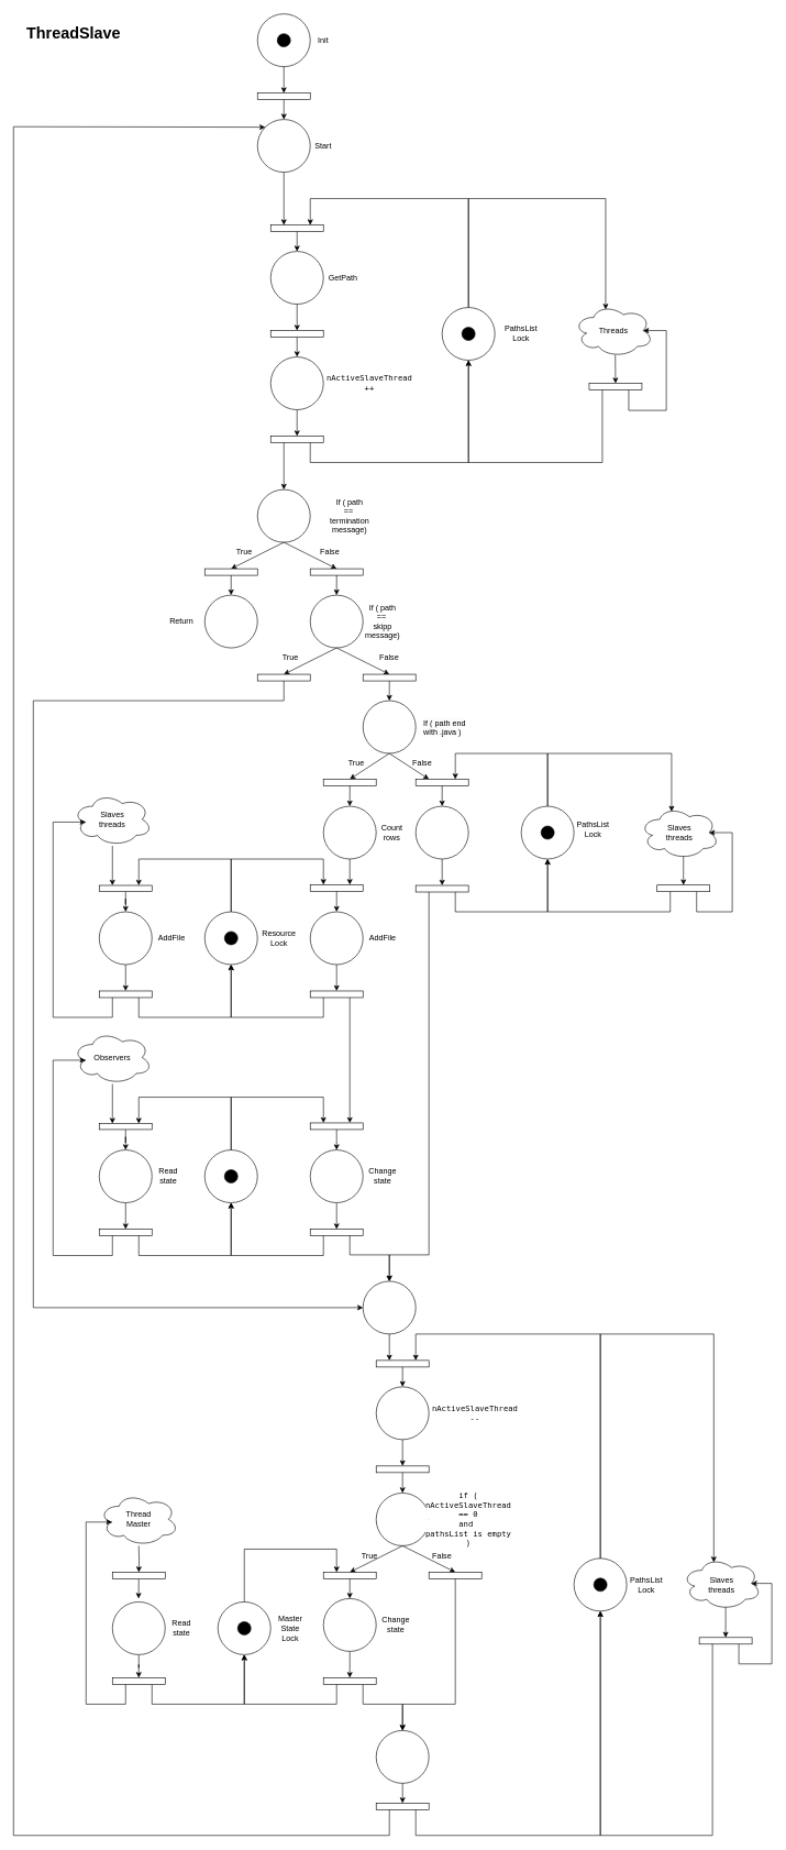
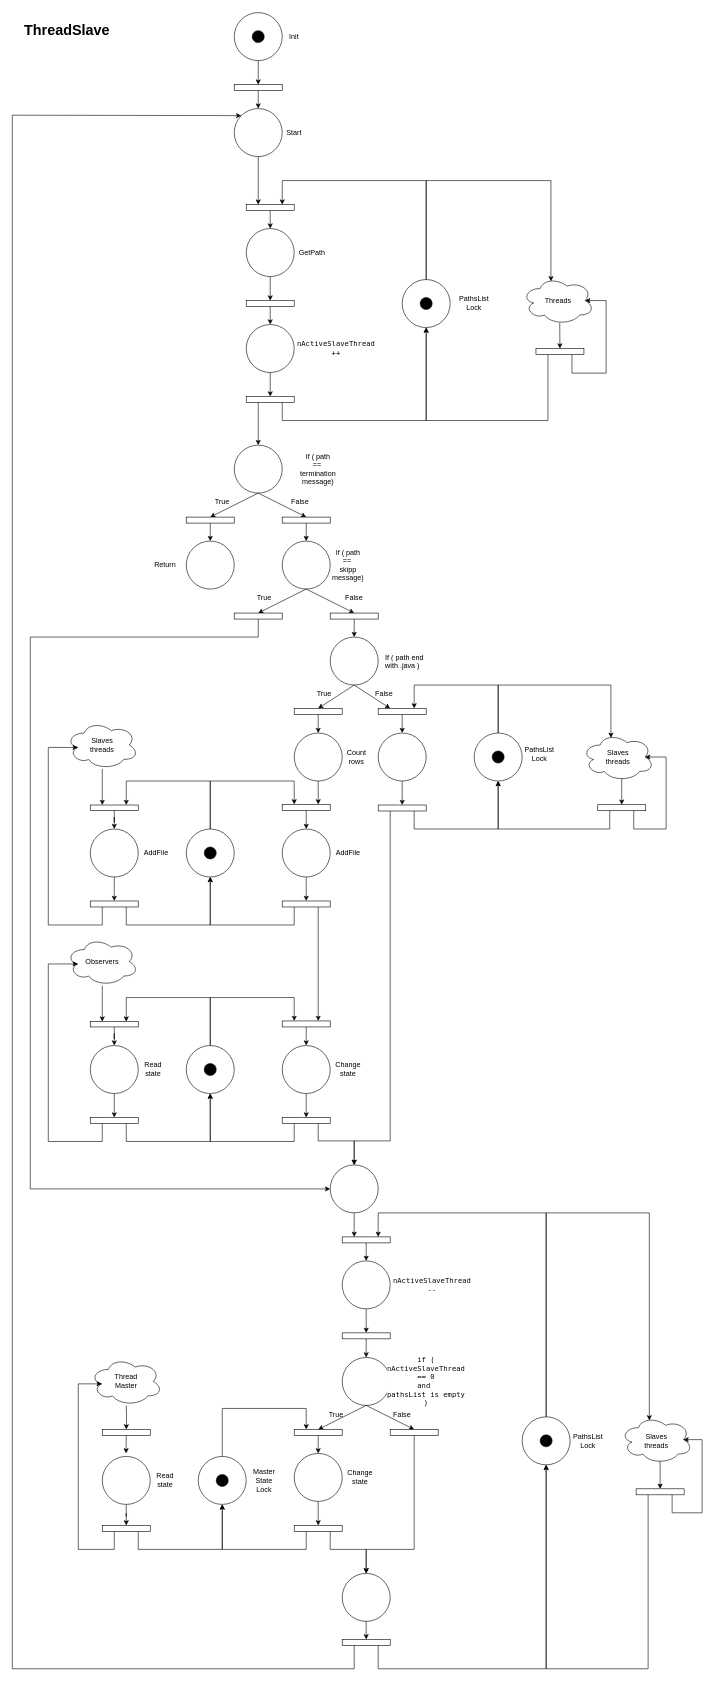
- <mxCell id="89" value="Resource&lt;br&gt;Lock" style="text;html=1;strokeColor=none;fillColor=none;align=center;verticalAlign=middle;whiteSpace=wrap;rounded=0;" parent="1" vertex="1"><mxGeometry x="393" y="1406" width="60" height="30" as="geometry" /></mxCell>
